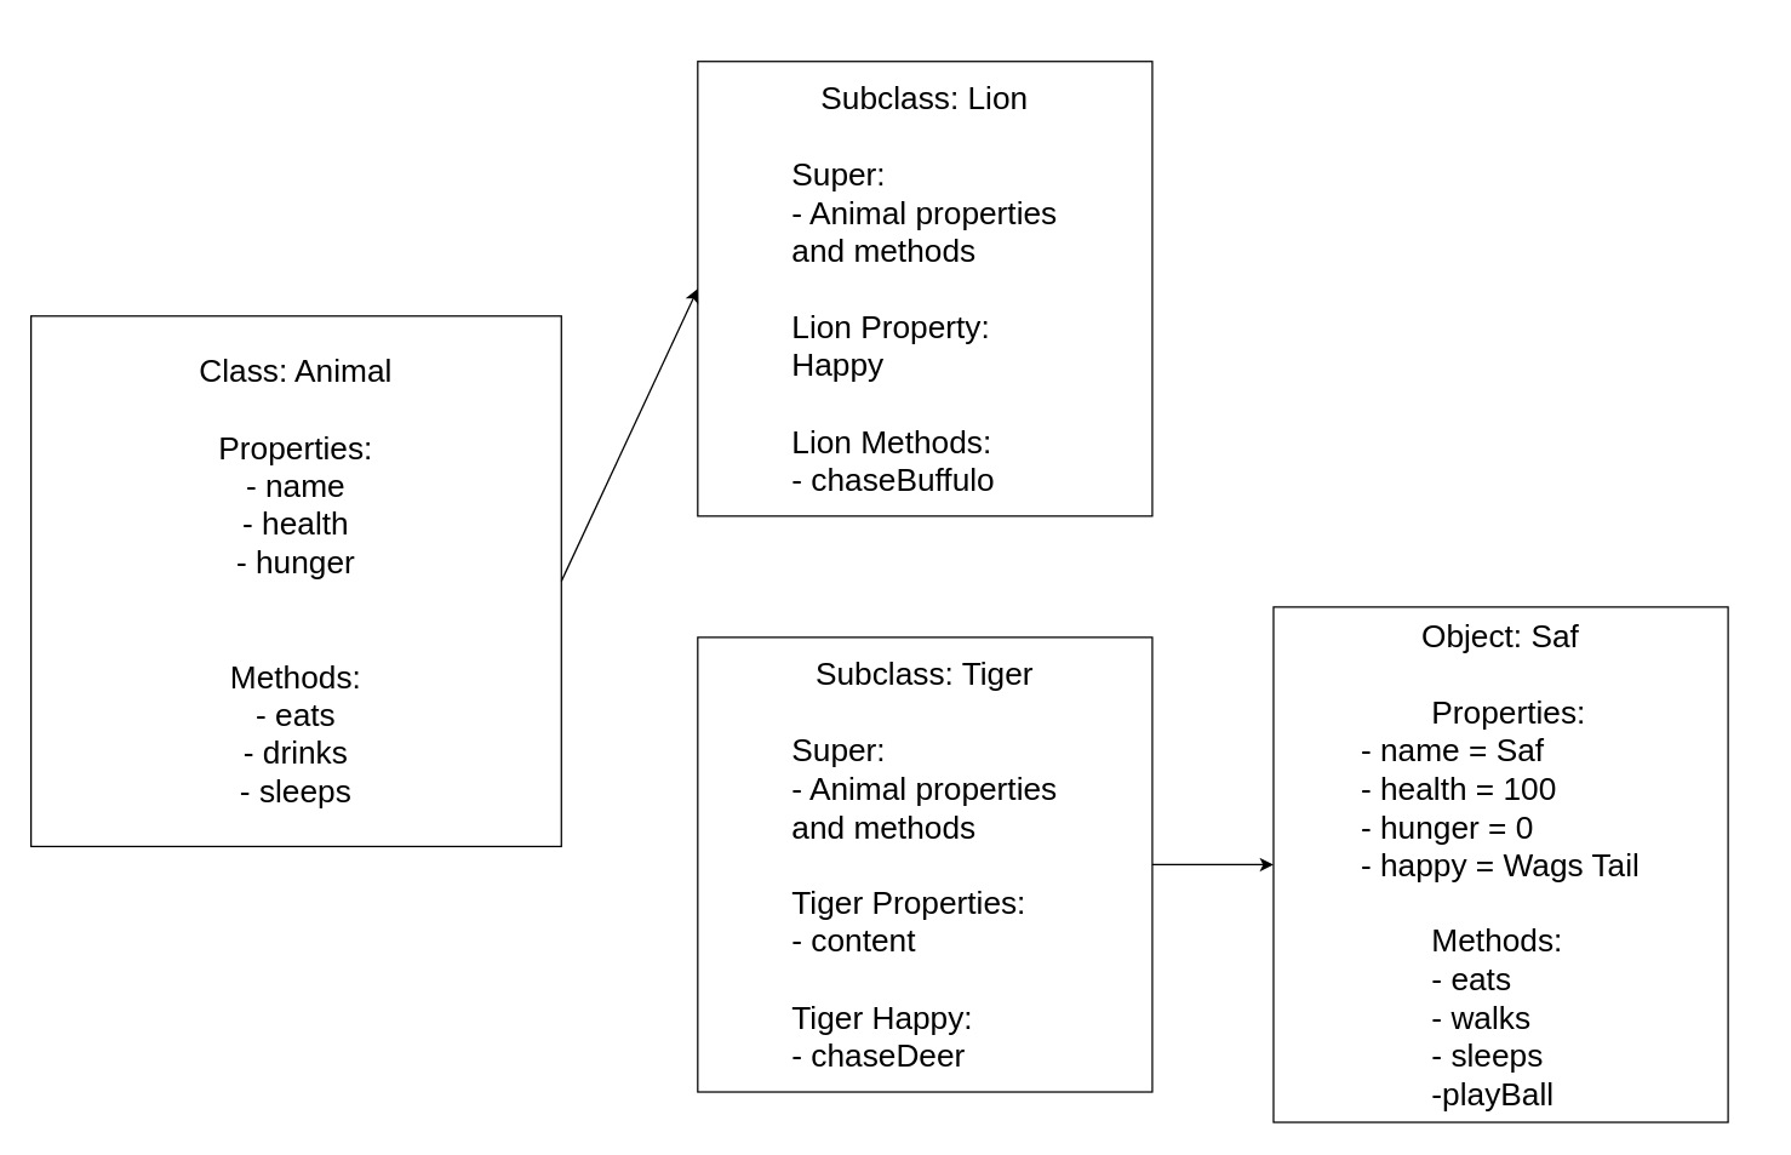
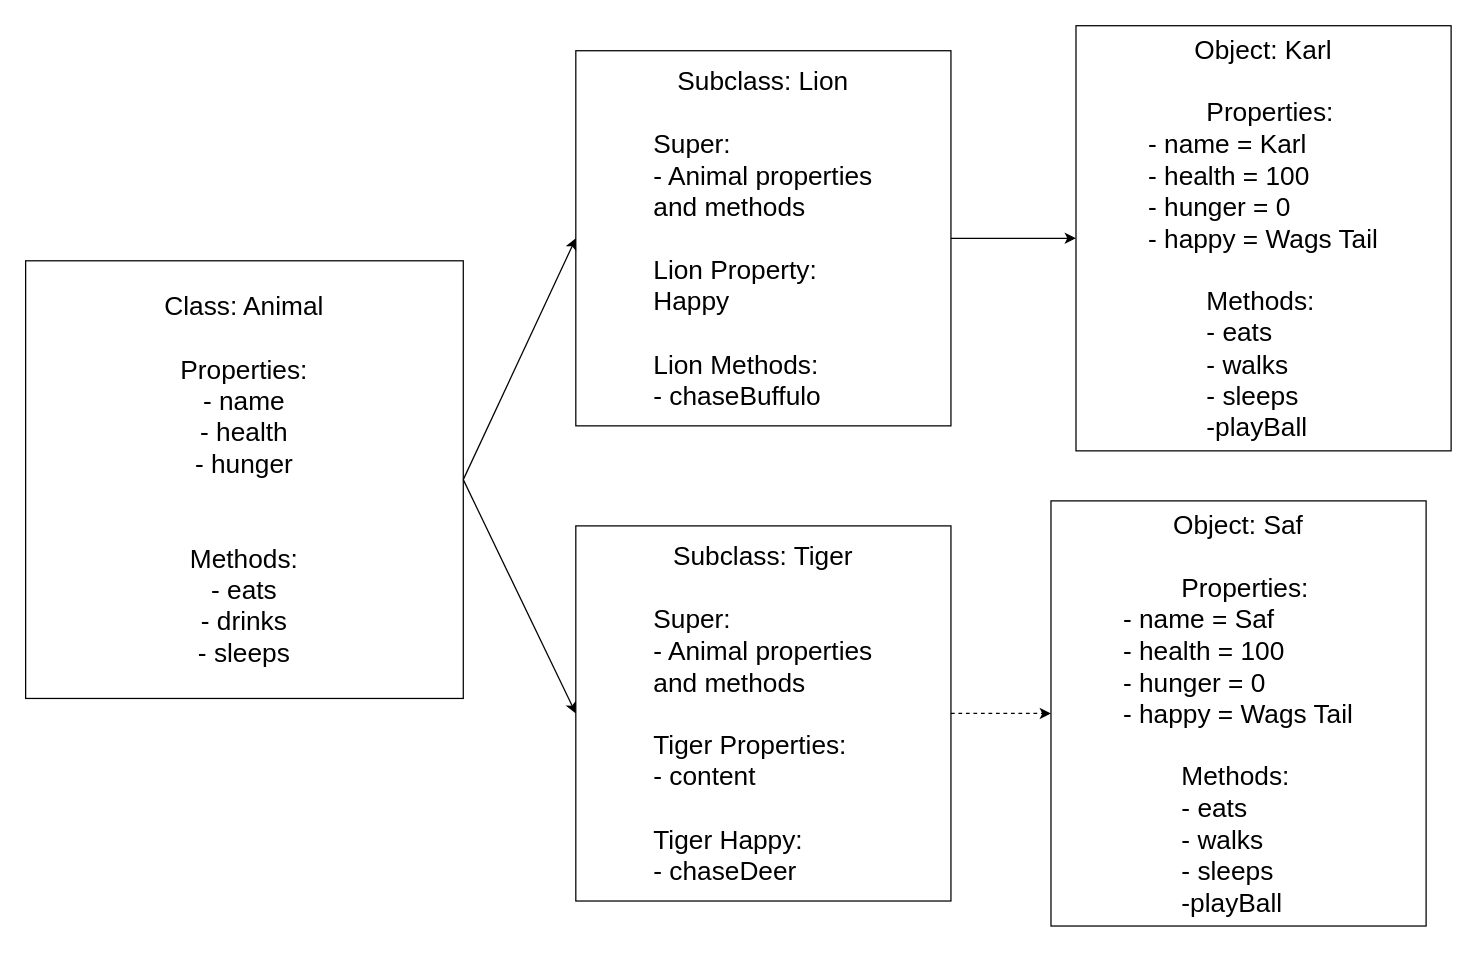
+ <mxCell id="5" style="edgeStyle=none;rounded=1;orthogonalLoop=1;jettySize=auto;html=1;exitX=1;exitY=0.5;exitDx=0;exitDy=0;entryX=0;entryY=0.5;entryDx=0;entryDy=0;fontSize=21;" edge="1" parent="1" source="6" target="9"><mxGeometry relative="1" as="geometry" /></mxCell>
+ <mxCell id="9" value="Object: Karl&lt;br&gt;&lt;br&gt;&lt;div style=&quot;text-align: left;&quot;&gt;&lt;span style=&quot;white-space: pre;&quot;&gt;&#09;&lt;/span&gt;Properties:&amp;nbsp;&lt;/div&gt;&lt;div style=&quot;text-align: left;&quot;&gt;- name = Karl&amp;nbsp;&lt;/div&gt;&lt;div style=&quot;text-align: left;&quot;&gt;- health = 100&amp;nbsp;&lt;/div&gt;&lt;div style=&quot;text-align: left;&quot;&gt;- hunger = 0&amp;nbsp;&lt;/div&gt;&lt;div style=&quot;text-align: left;&quot;&gt;- happy = Wags Tail&lt;br&gt;&lt;/div&gt;&lt;div style=&quot;text-align: left;&quot;&gt;&lt;br&gt;&lt;/div&gt;&lt;div style=&quot;text-align: left;&quot;&gt;&lt;span style=&quot;white-space: pre;&quot;&gt;&#09;&lt;/span&gt;Methods:&amp;nbsp;&lt;/div&gt;&lt;div style=&quot;text-align: left;&quot;&gt;&lt;span style=&quot;white-space: pre;&quot;&gt;&#09;&lt;/span&gt;- eats&amp;nbsp;&lt;/div&gt;&lt;div style=&quot;text-align: left;&quot;&gt;&lt;span style=&quot;white-space: pre;&quot;&gt;&#09;&lt;/span&gt;- walks&amp;nbsp;&lt;/div&gt;&lt;div style=&quot;text-align: left;&quot;&gt;&lt;span style=&quot;white-space: pre;&quot;&gt;&#09;&lt;/span&gt;- sleeps&amp;nbsp;&lt;/div&gt;&lt;div style=&quot;text-align: left;&quot;&gt;&lt;span style=&quot;white-space: pre;&quot;&gt;&#09;&lt;/span&gt;-playBall&lt;br&gt;&lt;/div&gt;" style="text;html=1;strokeColor=default;fillColor=none;align=center;verticalAlign=middle;whiteSpace=wrap;rounded=0;fontSize=21;" vertex="1" parent="1"><mxGeometry x="860" y="20" width="300" height="340" as="geometry" /></mxCell>
+ <mxCell id="3" style="edgeStyle=none;rounded=1;orthogonalLoop=1;jettySize=auto;html=1;exitX=1;exitY=0.5;exitDx=0;exitDy=0;entryX=0;entryY=0.5;entryDx=0;entryDy=0;fontSize=21;" edge="1" parent="1" source="4" target="8"><mxGeometry relative="1" as="geometry" /></mxCell>
- <mxCell id="7" style="edgeStyle=none;rounded=1;orthogonalLoop=1;jettySize=auto;html=1;exitX=1;exitY=0.5;exitDx=0;exitDy=0;entryX=0;entryY=0.5;entryDx=0;entryDy=0;fontSize=21;" edge="1" parent="1" source="8" target="10"><mxGeometry relative="1" as="geometry" /></mxCell>
+ <mxCell id="7" style="edgeStyle=none;rounded=1;orthogonalLoop=1;jettySize=auto;html=1;exitX=1;exitY=0.5;exitDx=0;exitDy=0;entryX=0;entryY=0.5;entryDx=0;entryDy=0;fontSize=21;dashed=1;" edge="1" parent="1" source="8" target="10"><mxGeometry relative="1" as="geometry" /></mxCell>
